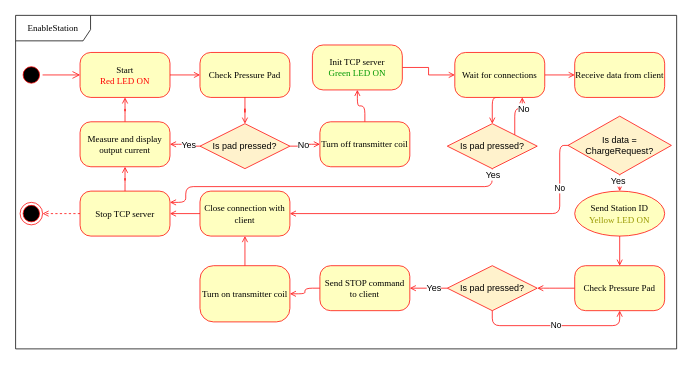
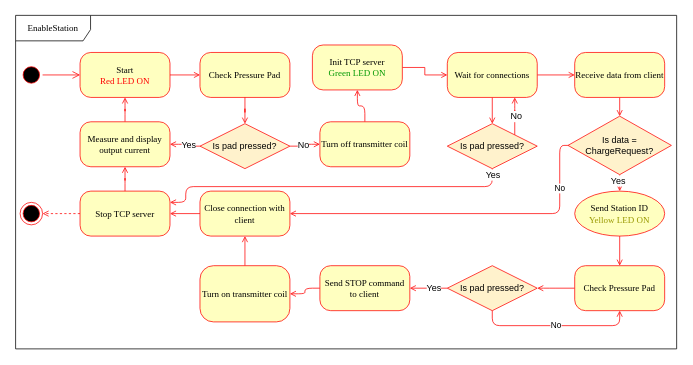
- <mxCell id="18" value="Wait for connections" style="rounded=1;whiteSpace=wrap;html=1;arcSize=24;fillColor=#ffffc0;strokeColor=#ff0000;shadow=0;comic=0;labelBackgroundColor=none;fontFamily=Verdana;fontSize=12;fontColor=#000000;align=center;" parent="1" vertex="1"><mxGeometry x="606" y="69.5" width="120" height="60" as="geometry" /></mxCell>
+ <mxCell id="18" value="Wait for connections" style="rounded=1;whiteSpace=wrap;html=1;arcSize=24;fillColor=#ffffc0;strokeColor=#ff0000;shadow=0;comic=0;labelBackgroundColor=none;fontFamily=Verdana;fontSize=12;fontColor=#000000;align=center;" parent="1" vertex="1"><mxGeometry x="596" y="69.5" width="120" height="60" as="geometry" /></mxCell>
+ <mxCell id="26" style="edgeStyle=orthogonalEdgeStyle;rounded=1;orthogonalLoop=1;jettySize=auto;html=1;exitX=0.5;exitY=1;exitDx=0;exitDy=0;entryX=0.5;entryY=0;entryDx=0;entryDy=0;endArrow=open;endFill=0;strokeColor=#FF0000;" parent="1" source="27" target="22" edge="1"><mxGeometry relative="1" as="geometry" /></mxCell>
